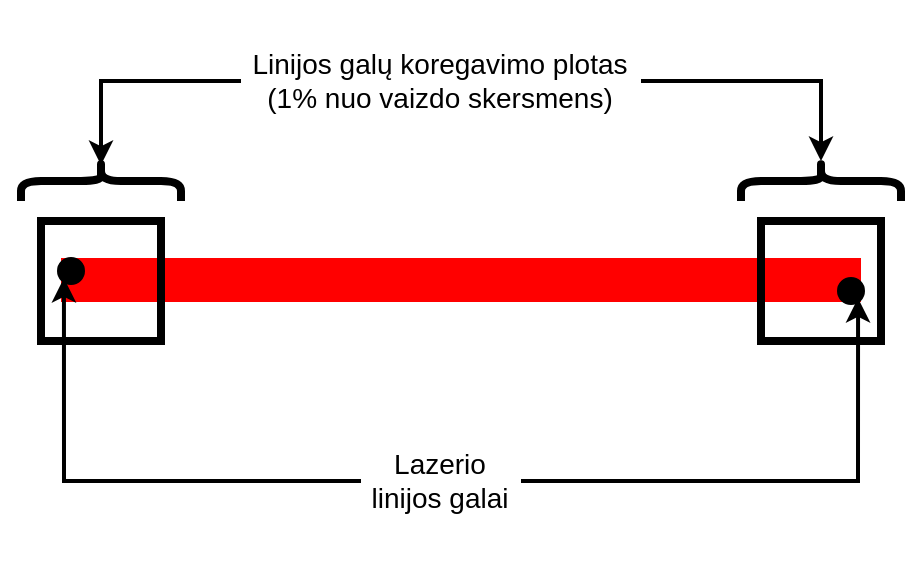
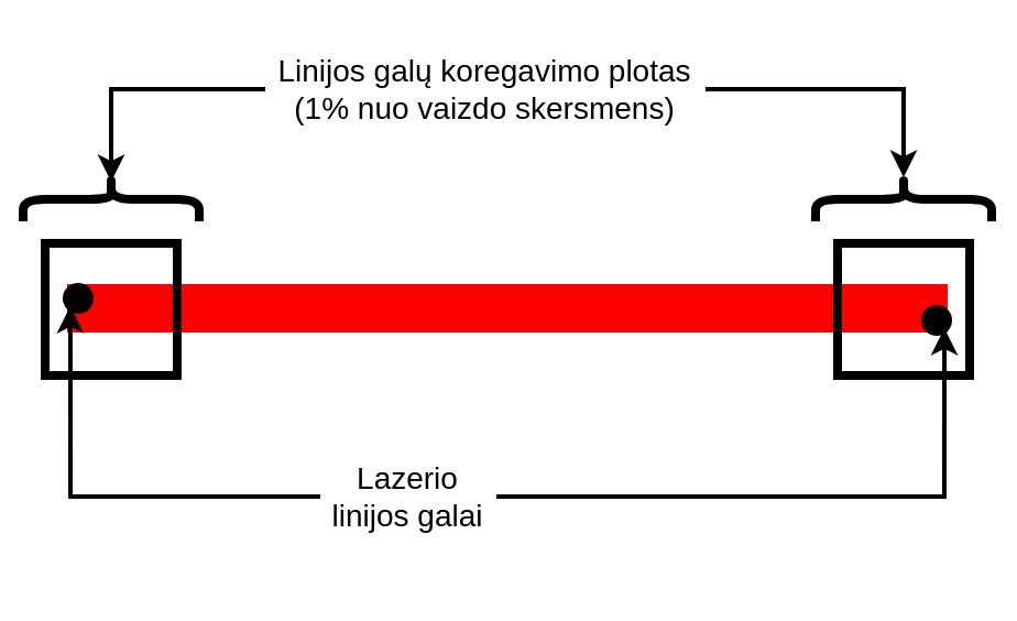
- <mxCell id="9" value="&lt;font style=&quot;font-size: 14px&quot;&gt;Lazerio linijos galai&lt;/font&gt;" style="text;html=1;strokeColor=none;fillColor=none;align=center;verticalAlign=middle;whiteSpace=wrap;rounded=0;" vertex="1" parent="1"><mxGeometry x="180" y="220" width="80" height="40" as="geometry" /></mxCell>
+ <mxCell id="9" value="&lt;font style=&quot;font-size: 14px&quot;&gt;Lazerio linijos galai&lt;/font&gt;" style="text;html=1;strokeColor=none;fillColor=none;align=center;verticalAlign=middle;whiteSpace=wrap;rounded=0;" vertex="1" parent="1"><mxGeometry x="145" y="205" width="80" height="40" as="geometry" /></mxCell>
